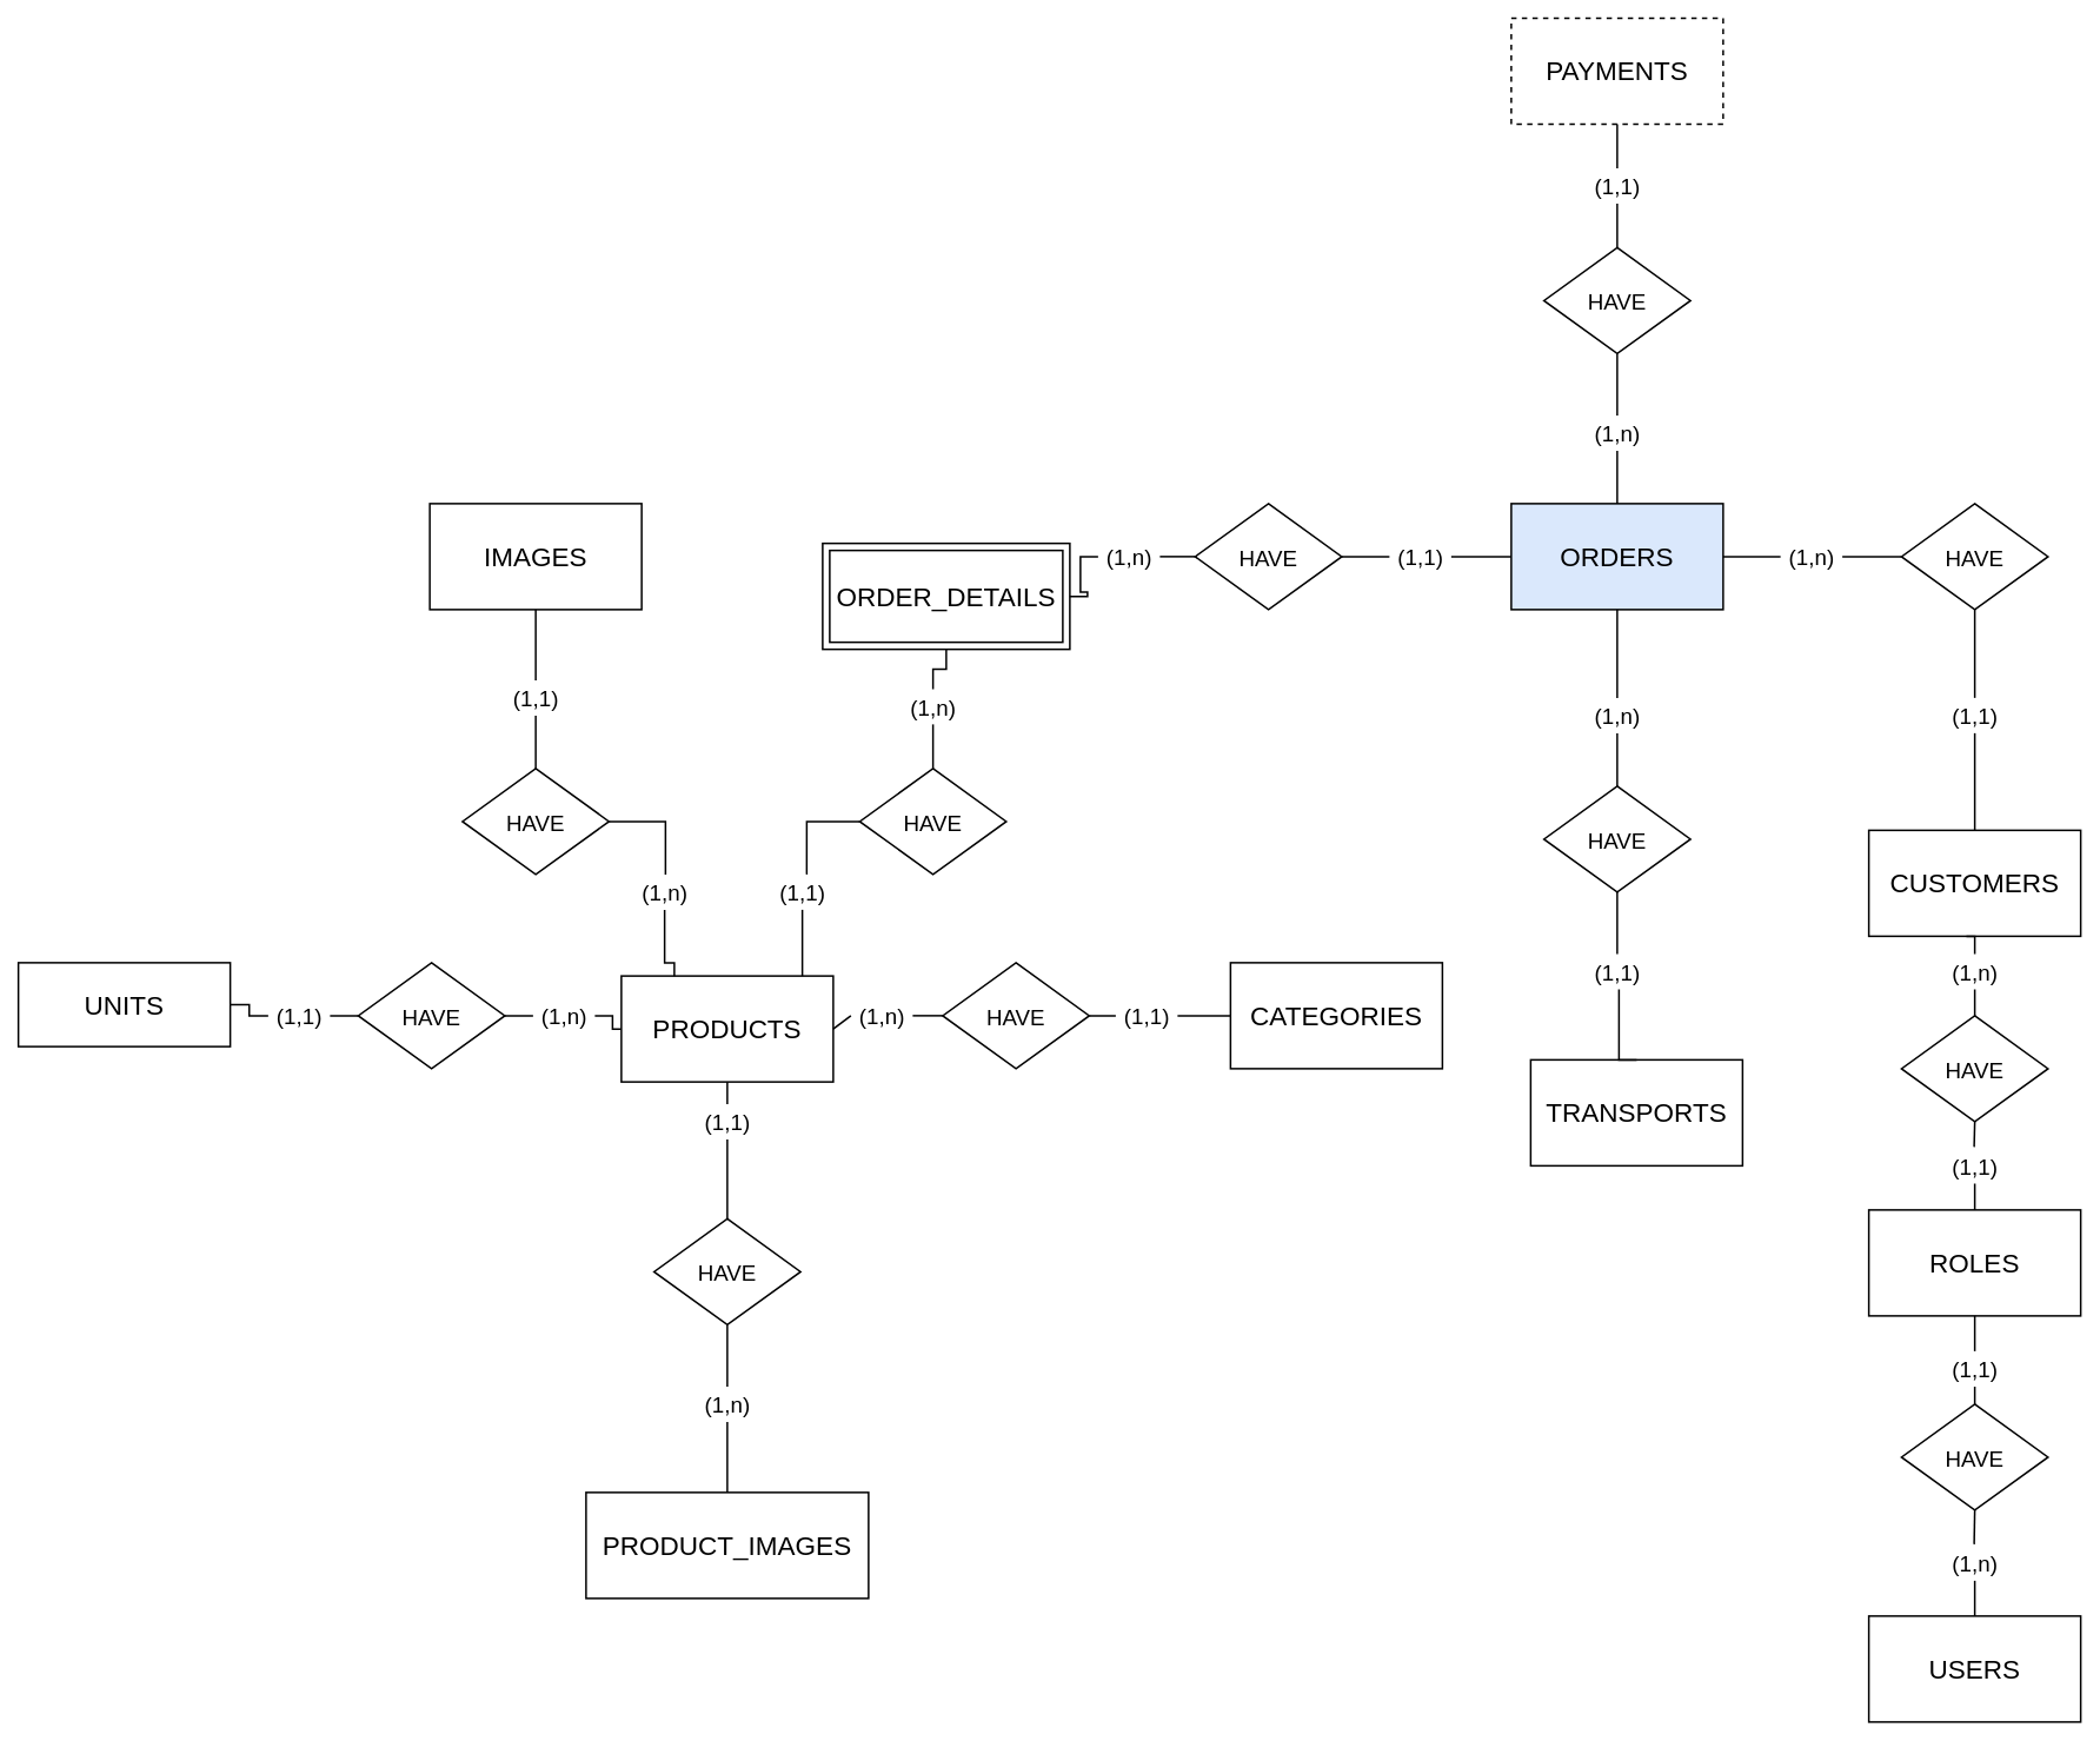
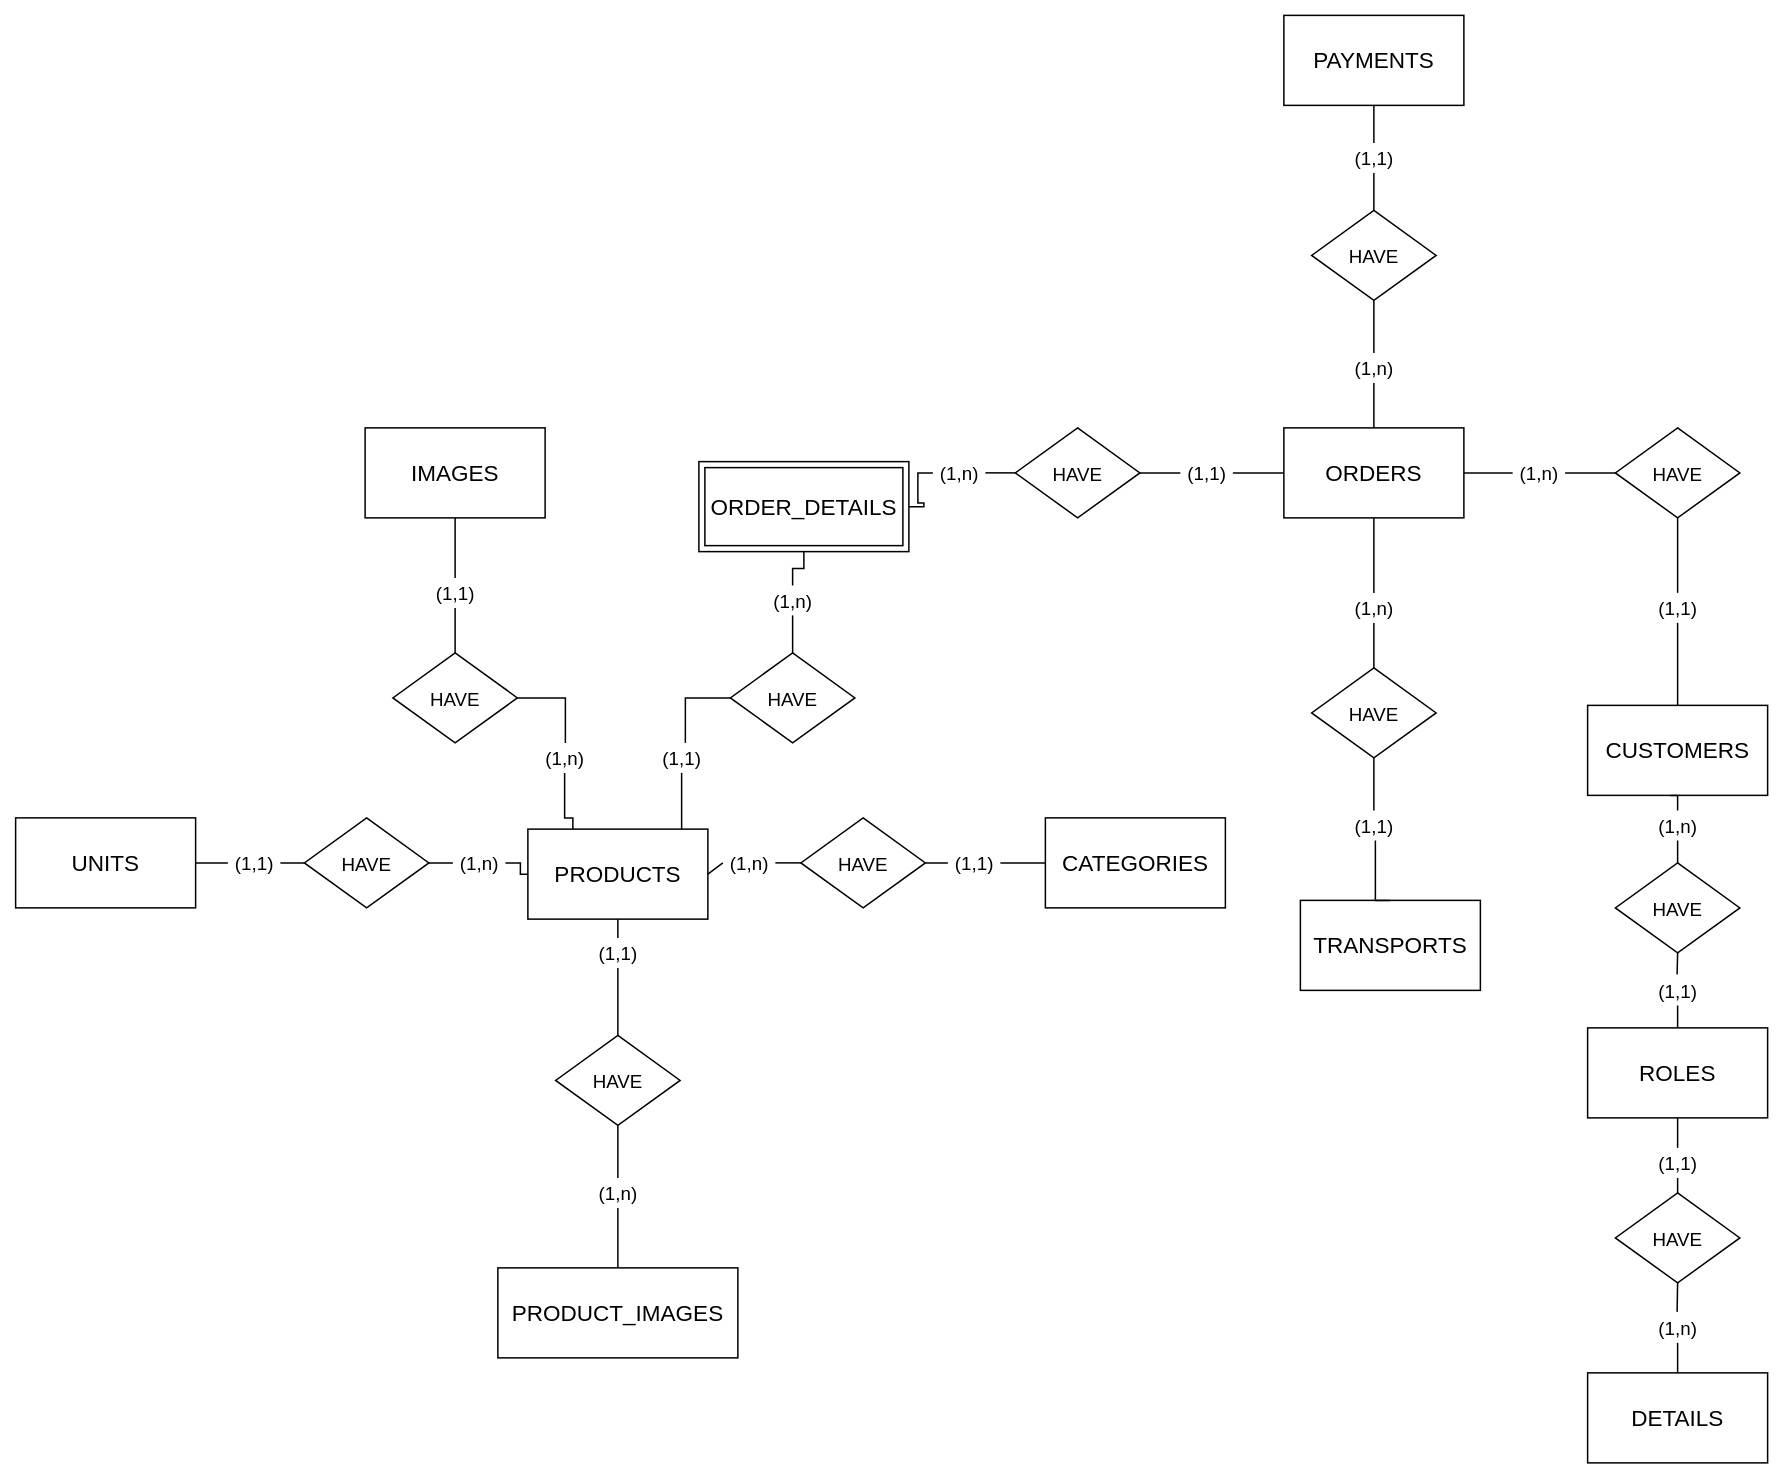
- <mxCell id="11" value="&lt;span style=&quot;font-size: 30px;&quot;&gt;PAYMENTS&lt;/span&gt;" style="rounded=0;whiteSpace=wrap;html=1;strokeWidth=2;dashed=1;" parent="1" vertex="1"><mxGeometry x="1711" y="20" width="240" height="120" as="geometry" /></mxCell>
+ <mxCell id="11" value="&lt;span style=&quot;font-size: 30px;&quot;&gt;PAYMENTS&lt;/span&gt;" style="rounded=0;whiteSpace=wrap;html=1;strokeWidth=2;" parent="1" vertex="1"><mxGeometry x="1711" y="20" width="240" height="120" as="geometry" /></mxCell>
- <mxCell id="13" value="&lt;span style=&quot;font-size: 30px;&quot;&gt;ORDERS&lt;/span&gt;" style="rounded=0;whiteSpace=wrap;html=1;strokeWidth=2;fillColor=#dae8fc;" parent="1" vertex="1"><mxGeometry x="1711" y="570" width="240" height="120" as="geometry" /></mxCell>
+ <mxCell id="13" value="&lt;span style=&quot;font-size: 30px;&quot;&gt;ORDERS&lt;/span&gt;" style="rounded=0;whiteSpace=wrap;html=1;strokeWidth=2;" parent="1" vertex="1"><mxGeometry x="1711" y="570" width="240" height="120" as="geometry" /></mxCell>
- <mxCell id="3" value="&lt;span style=&quot;font-size: 30px;&quot;&gt;UNITS&lt;/span&gt;" style="rounded=0;whiteSpace=wrap;html=1;strokeWidth=2;" parent="1" vertex="1"><mxGeometry x="20" y="1090" width="240" height="95" as="geometry" /></mxCell>
+ <mxCell id="3" value="&lt;span style=&quot;font-size: 30px;&quot;&gt;UNITS&lt;/span&gt;" style="rounded=0;whiteSpace=wrap;html=1;strokeWidth=2;" parent="1" vertex="1"><mxGeometry x="20" y="1090" width="240" height="120" as="geometry" /></mxCell>
- <mxCell id="75" value="&lt;font style=&quot;font-size: 30px;&quot;&gt;USERS&lt;/font&gt;" style="rounded=0;whiteSpace=wrap;html=1;strokeWidth=2;" vertex="1" parent="1"><mxGeometry x="2116" y="1830" width="240" height="120" as="geometry" /></mxCell>
+ <mxCell id="75" value="&lt;font style=&quot;font-size: 30px;&quot;&gt;DETAILS&lt;/font&gt;" style="rounded=0;whiteSpace=wrap;html=1;strokeWidth=2;" vertex="1" parent="1"><mxGeometry x="2116" y="1830" width="240" height="120" as="geometry" /></mxCell>
